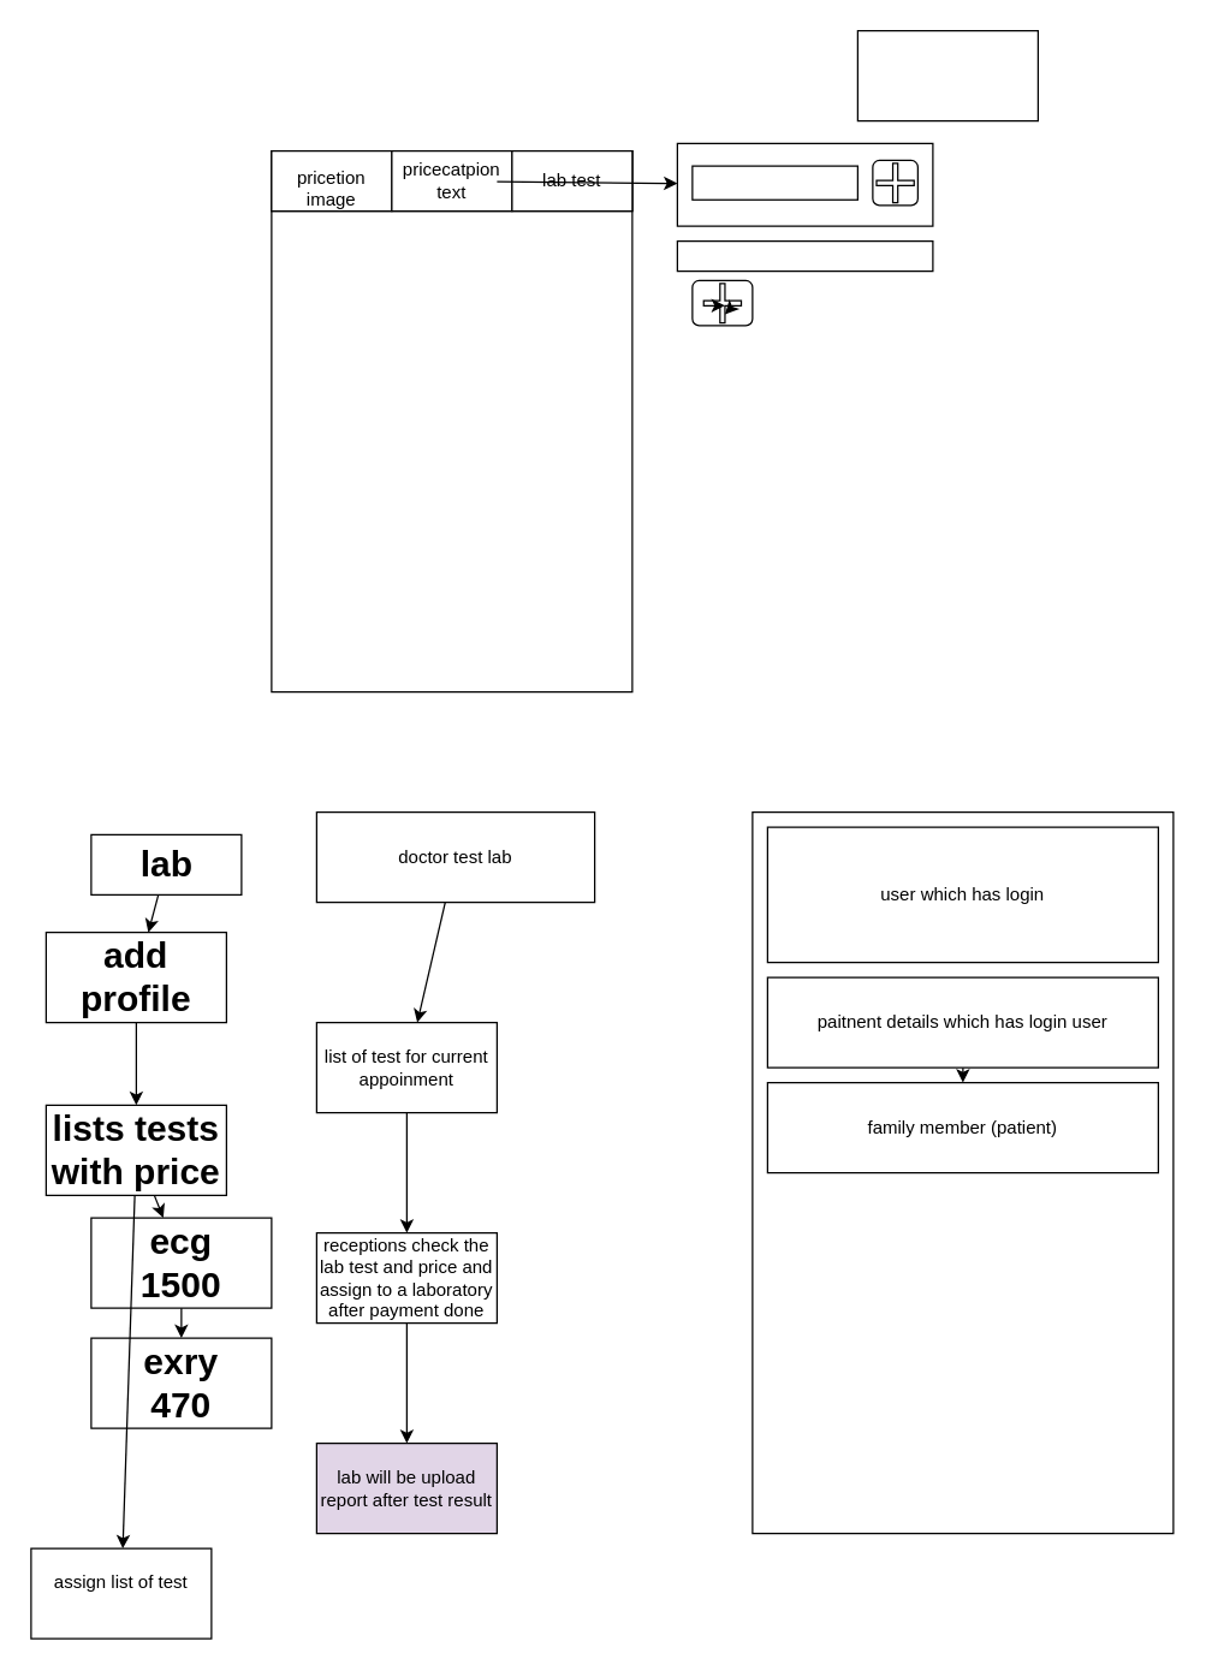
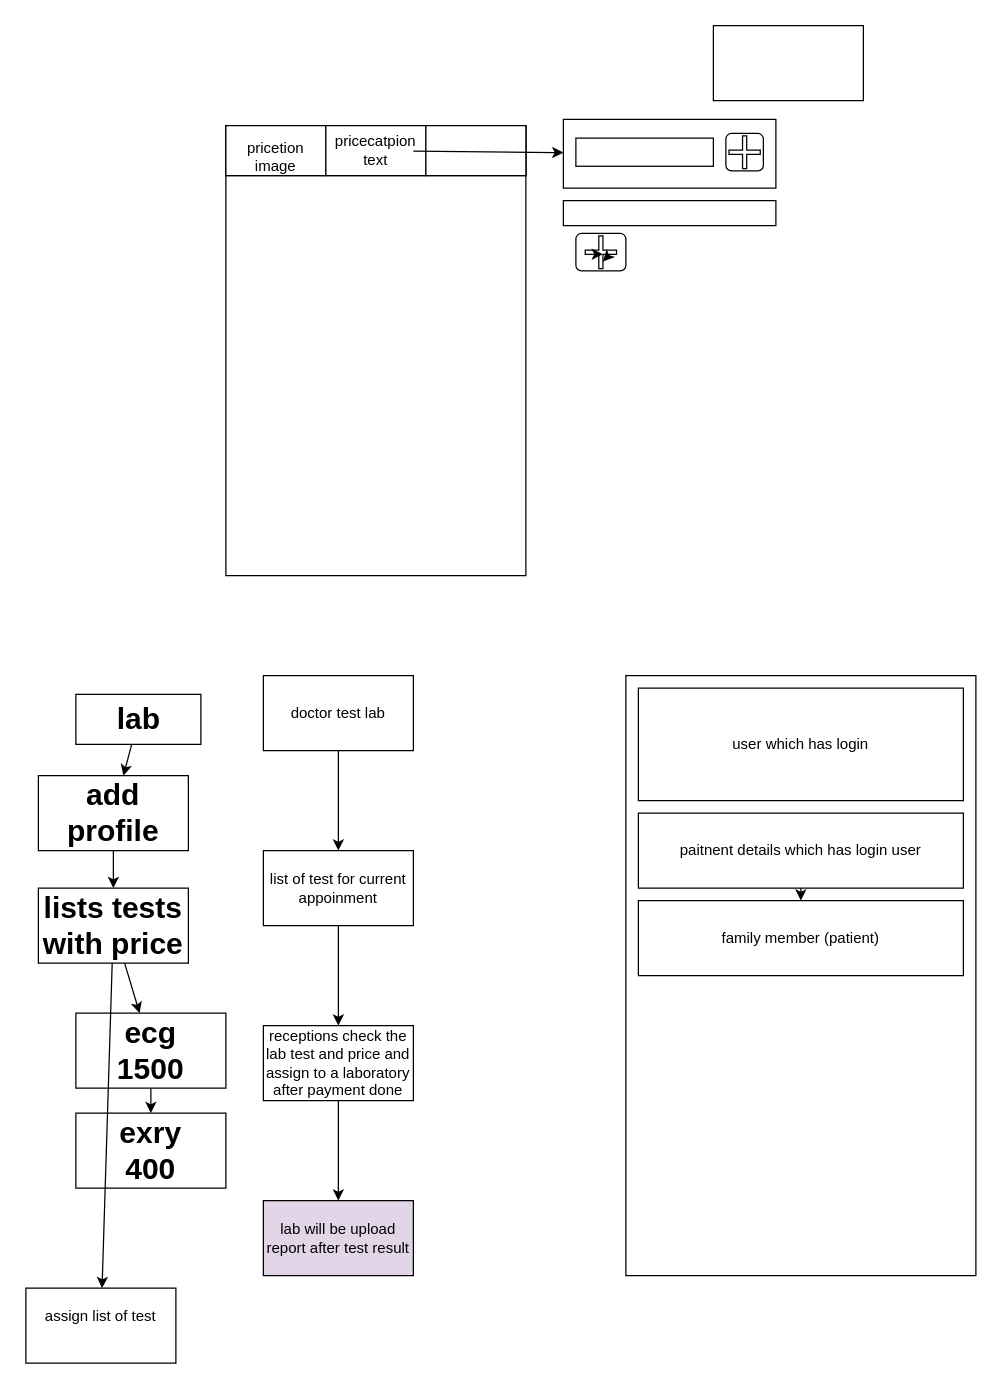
- <mxCell id="10" value="lab test" style="text;strokeColor=none;align=center;fillColor=none;html=1;verticalAlign=middle;whiteSpace=wrap;rounded=0;" parent="1" vertex="1"><mxGeometry x="350" y="105" width="60" height="30" as="geometry" /></mxCell>
- <mxCell id="19" value="doctor test lab" style="rounded=0;whiteSpace=wrap;html=1;" parent="1" vertex="1"><mxGeometry x="210" y="540" width="185" height="60" as="geometry" /></mxCell>
+ <mxCell id="19" value="doctor test lab" style="rounded=0;whiteSpace=wrap;html=1;" parent="1" vertex="1"><mxGeometry x="210" y="540" width="120" height="60" as="geometry" /></mxCell>
- <mxCell id="17" value="lists tests with price" style="whiteSpace=wrap;html=1;fontSize=24;fillColor=none;gradientColor=none;fontStyle=1;" parent="1" vertex="1"><mxGeometry x="30" y="735" width="120" height="60" as="geometry" /></mxCell>
+ <mxCell id="17" value="lists tests with price" style="whiteSpace=wrap;html=1;fontSize=24;fillColor=none;gradientColor=none;fontStyle=1;" parent="1" vertex="1"><mxGeometry x="30" y="710" width="120" height="60" as="geometry" /></mxCell>
- <mxCell id="27" value="exry&lt;div&gt;470&lt;/div&gt;" style="whiteSpace=wrap;html=1;fontSize=24;fillColor=none;gradientColor=none;fontStyle=1;" parent="1" vertex="1"><mxGeometry x="60" y="890" width="120" height="60" as="geometry" /></mxCell>
+ <mxCell id="27" value="exry&lt;div&gt;400&lt;/div&gt;" style="whiteSpace=wrap;html=1;fontSize=24;fillColor=none;gradientColor=none;fontStyle=1;" parent="1" vertex="1"><mxGeometry x="60" y="890" width="120" height="60" as="geometry" /></mxCell>
